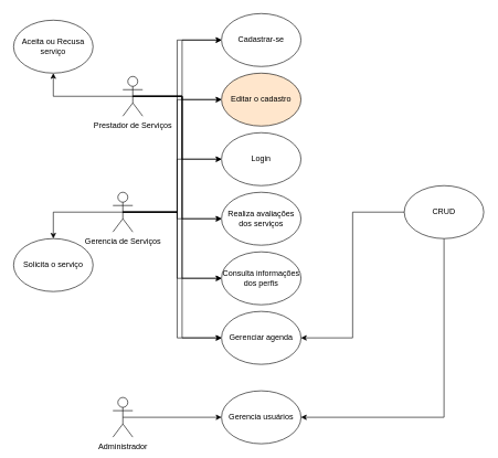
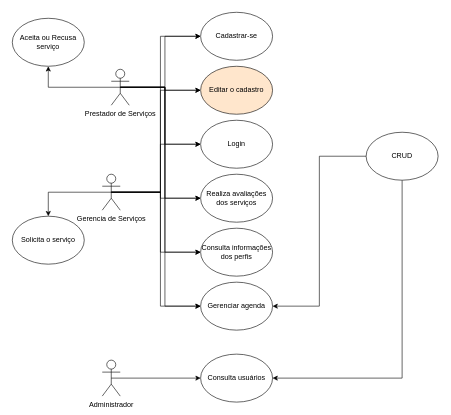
- <mxCell id="30" value="CRUD" style="ellipse;whiteSpace=wrap;html=1;" vertex="1" parent="1"><mxGeometry x="610" y="280" width="120" height="80" as="geometry" /></mxCell>
+ <mxCell id="30" value="CRUD" style="ellipse;whiteSpace=wrap;html=1;" vertex="1" parent="1"><mxGeometry x="610" y="220" width="120" height="80" as="geometry" /></mxCell>
- <mxCell id="31" value="Gerencia usuários" style="ellipse;whiteSpace=wrap;html=1;" vertex="1" parent="1"><mxGeometry x="334" y="590" width="120" height="80" as="geometry" /></mxCell>
+ <mxCell id="31" value="Consulta usuários" style="ellipse;whiteSpace=wrap;html=1;" vertex="1" parent="1"><mxGeometry x="334" y="590" width="120" height="80" as="geometry" /></mxCell>
